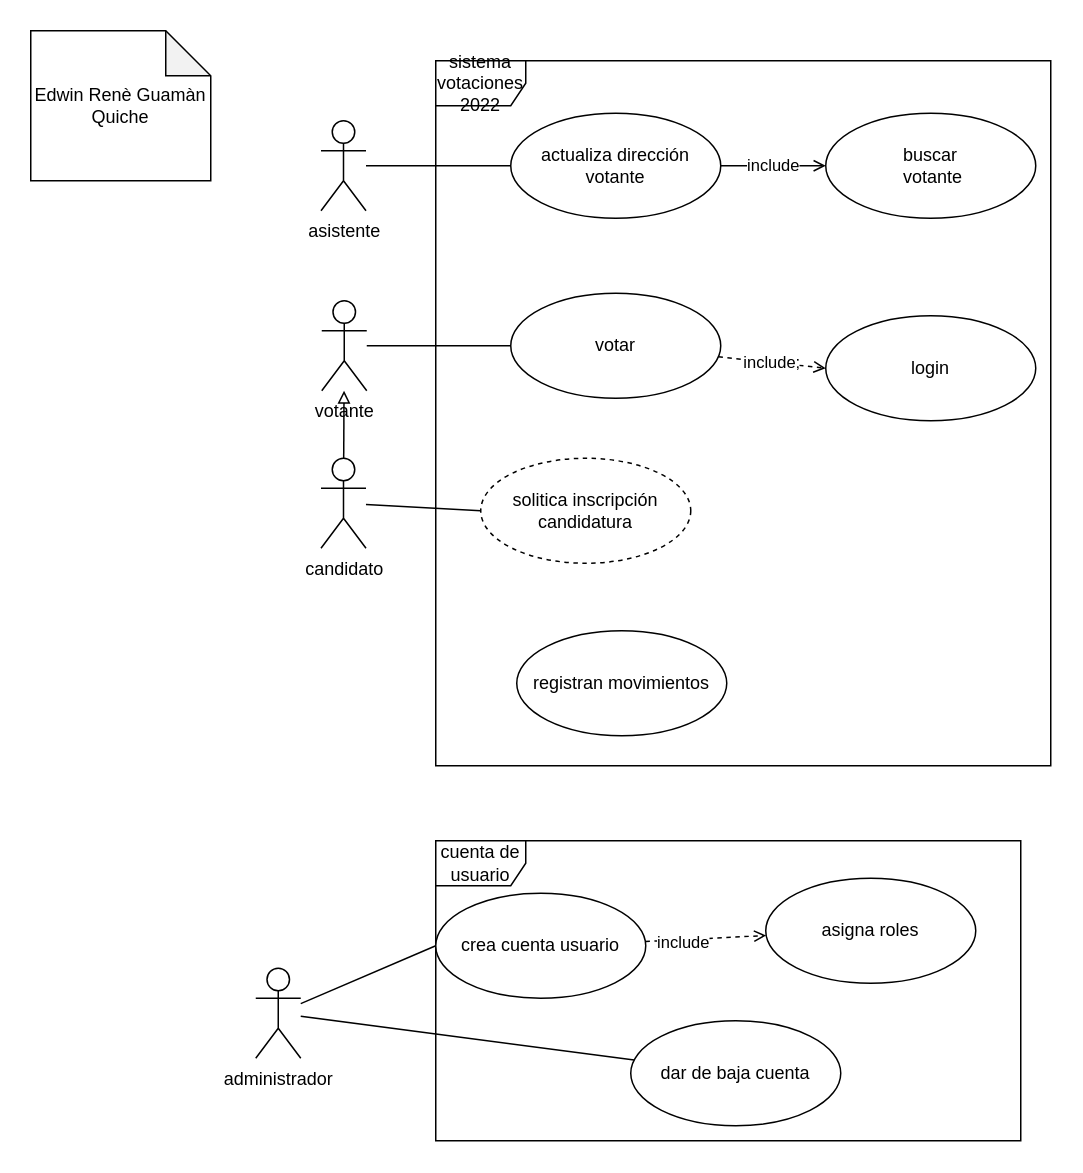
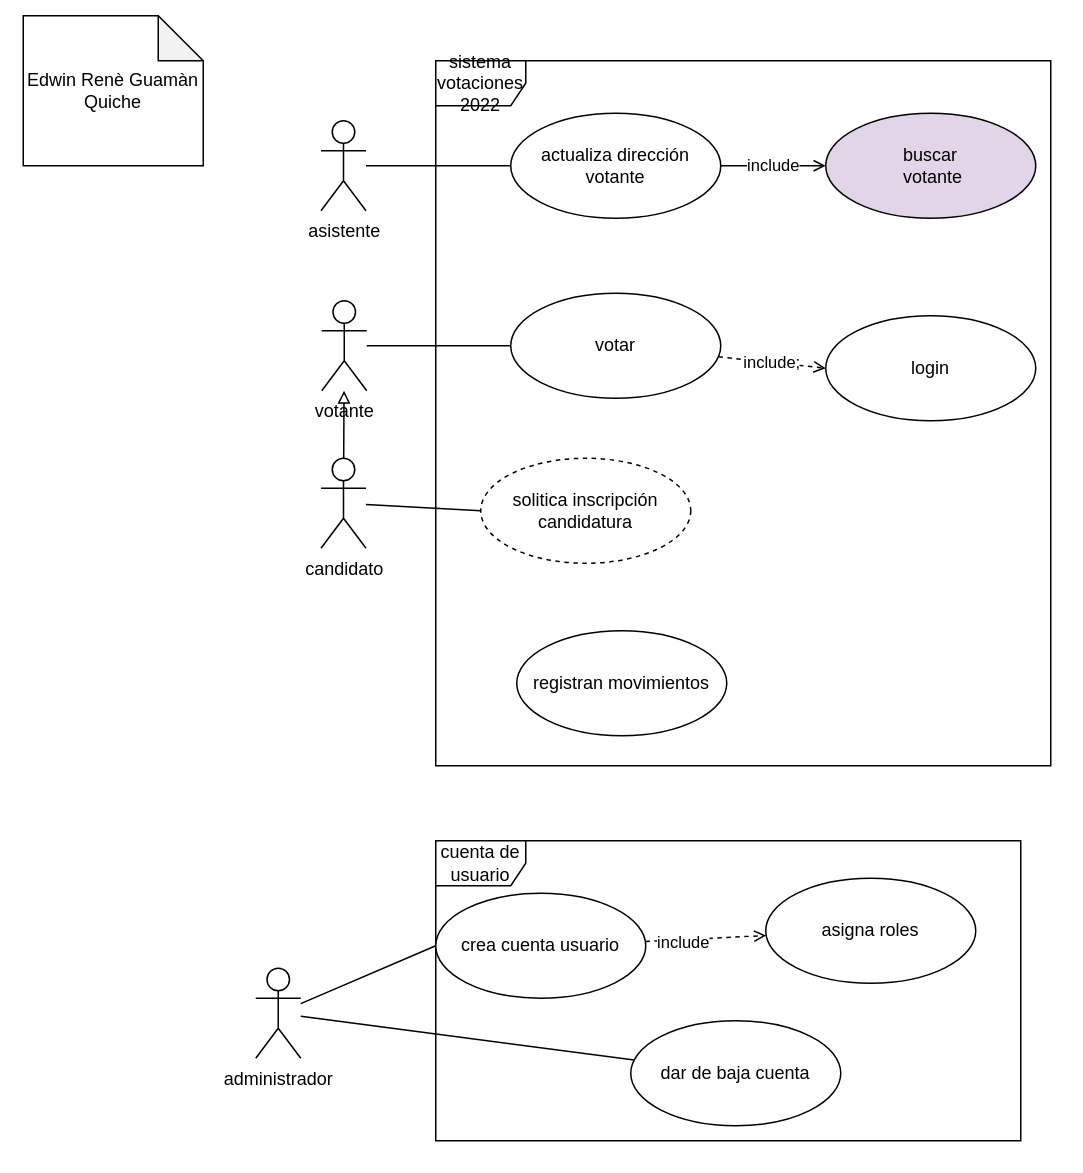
- <mxCell id="27" value="Edwin Renè Guamàn Quiche" style="shape=note;whiteSpace=wrap;html=1;backgroundOutline=1;darkOpacity=0.05;" vertex="1" parent="1"><mxGeometry x="20" y="20" width="120" height="100" as="geometry" /></mxCell>
+ <mxCell id="27" value="Edwin Renè Guamàn Quiche" style="shape=note;whiteSpace=wrap;html=1;backgroundOutline=1;darkOpacity=0.05;" vertex="1" parent="1"><mxGeometry x="15" y="10" width="120" height="100" as="geometry" /></mxCell>
- <mxCell id="21" value="buscar&lt;br&gt;&amp;nbsp;votante" style="ellipse;whiteSpace=wrap;html=1;" vertex="1" parent="1"><mxGeometry x="550" y="75" width="140" height="70" as="geometry" /></mxCell>
+ <mxCell id="21" value="buscar&lt;br&gt;&amp;nbsp;votante" style="ellipse;whiteSpace=wrap;html=1;fillColor=#e1d5e7;" vertex="1" parent="1"><mxGeometry x="550" y="75" width="140" height="70" as="geometry" /></mxCell>
